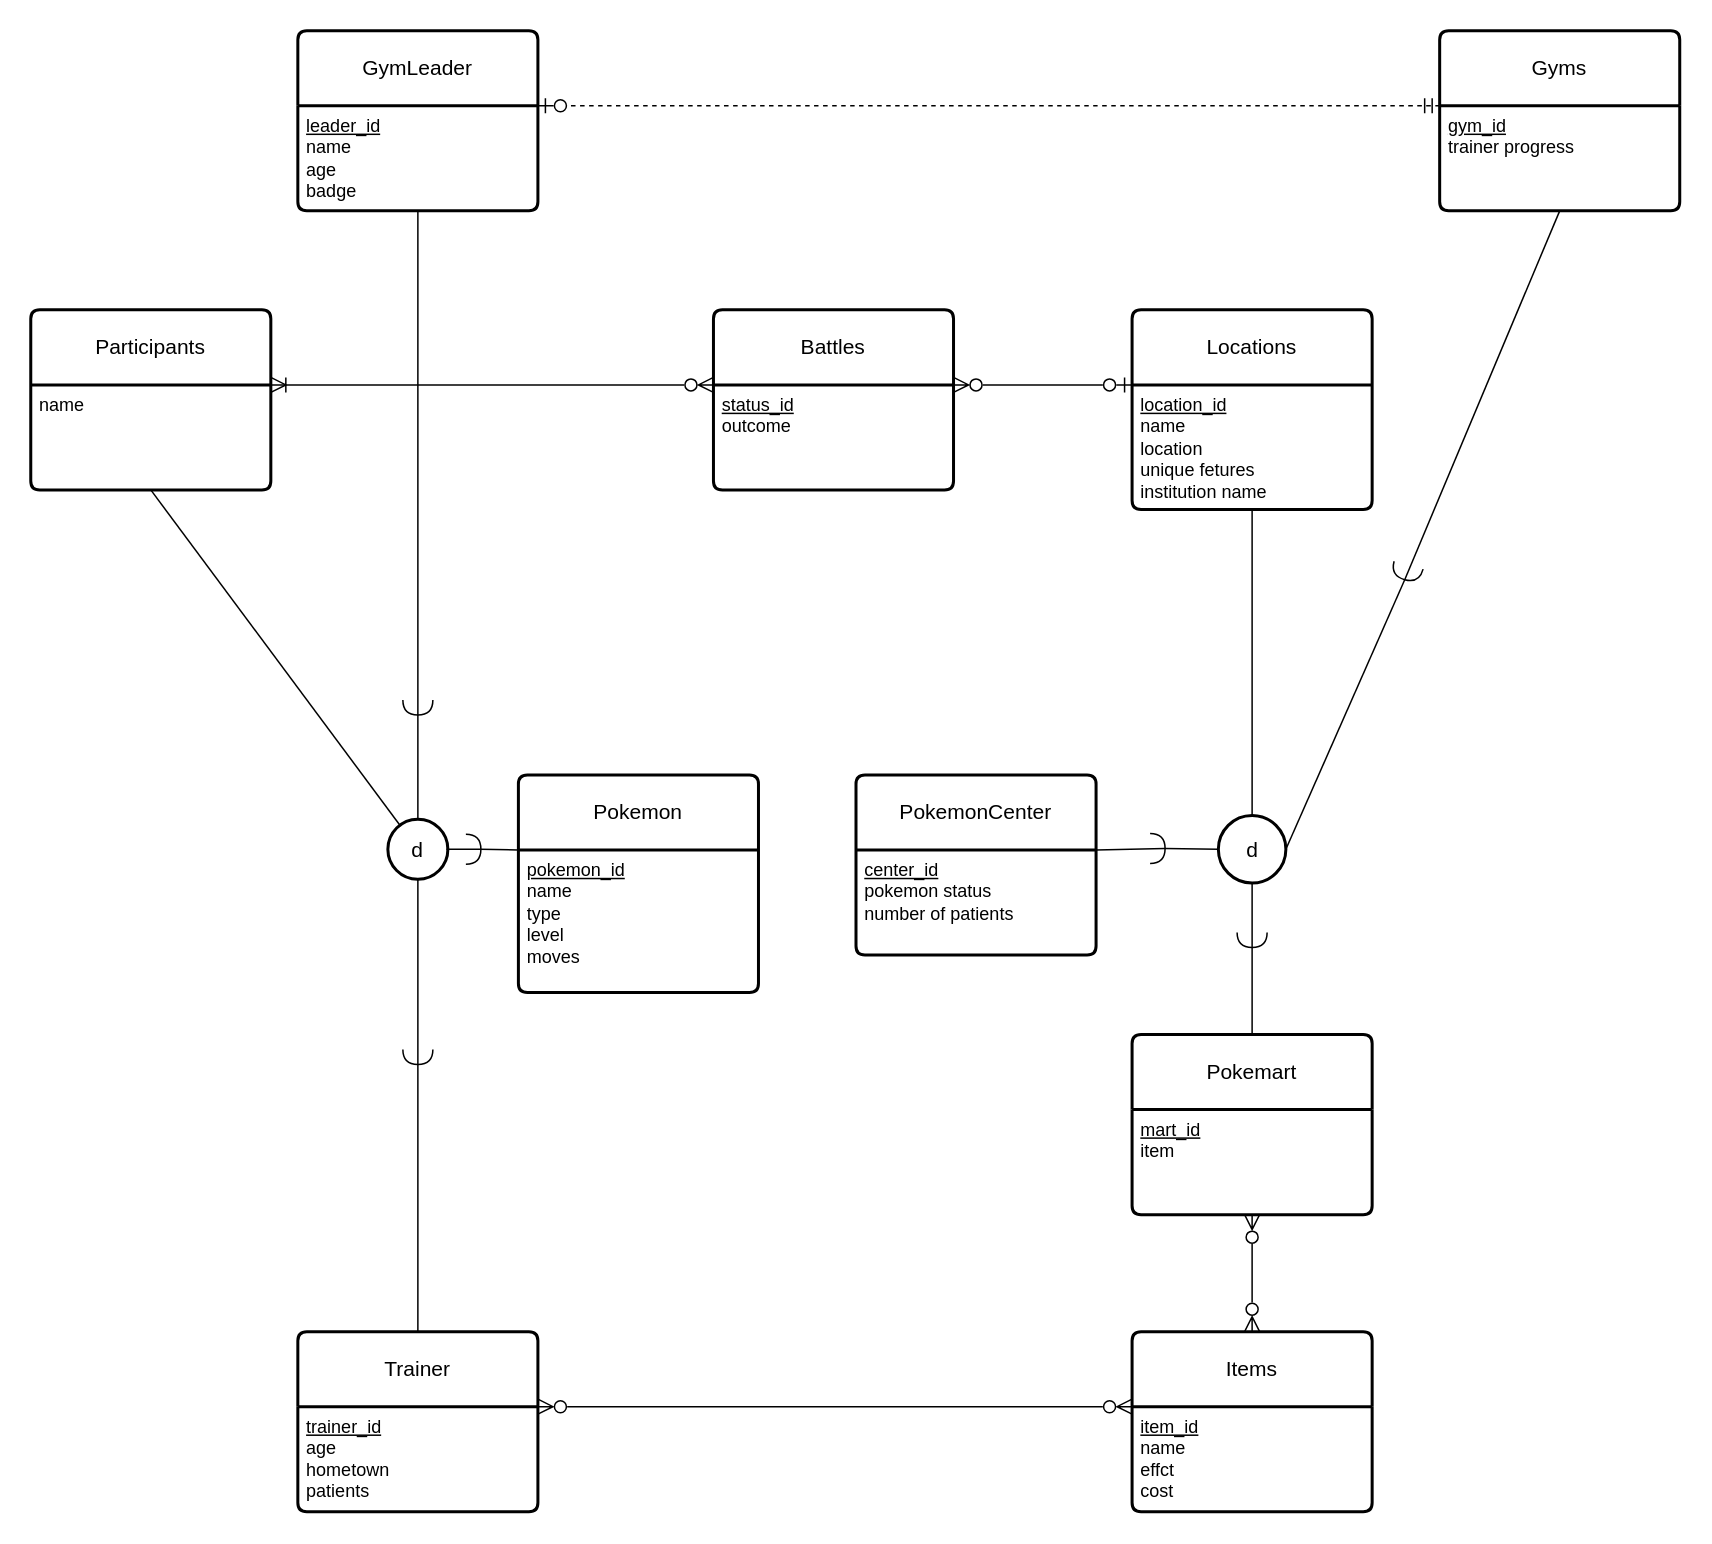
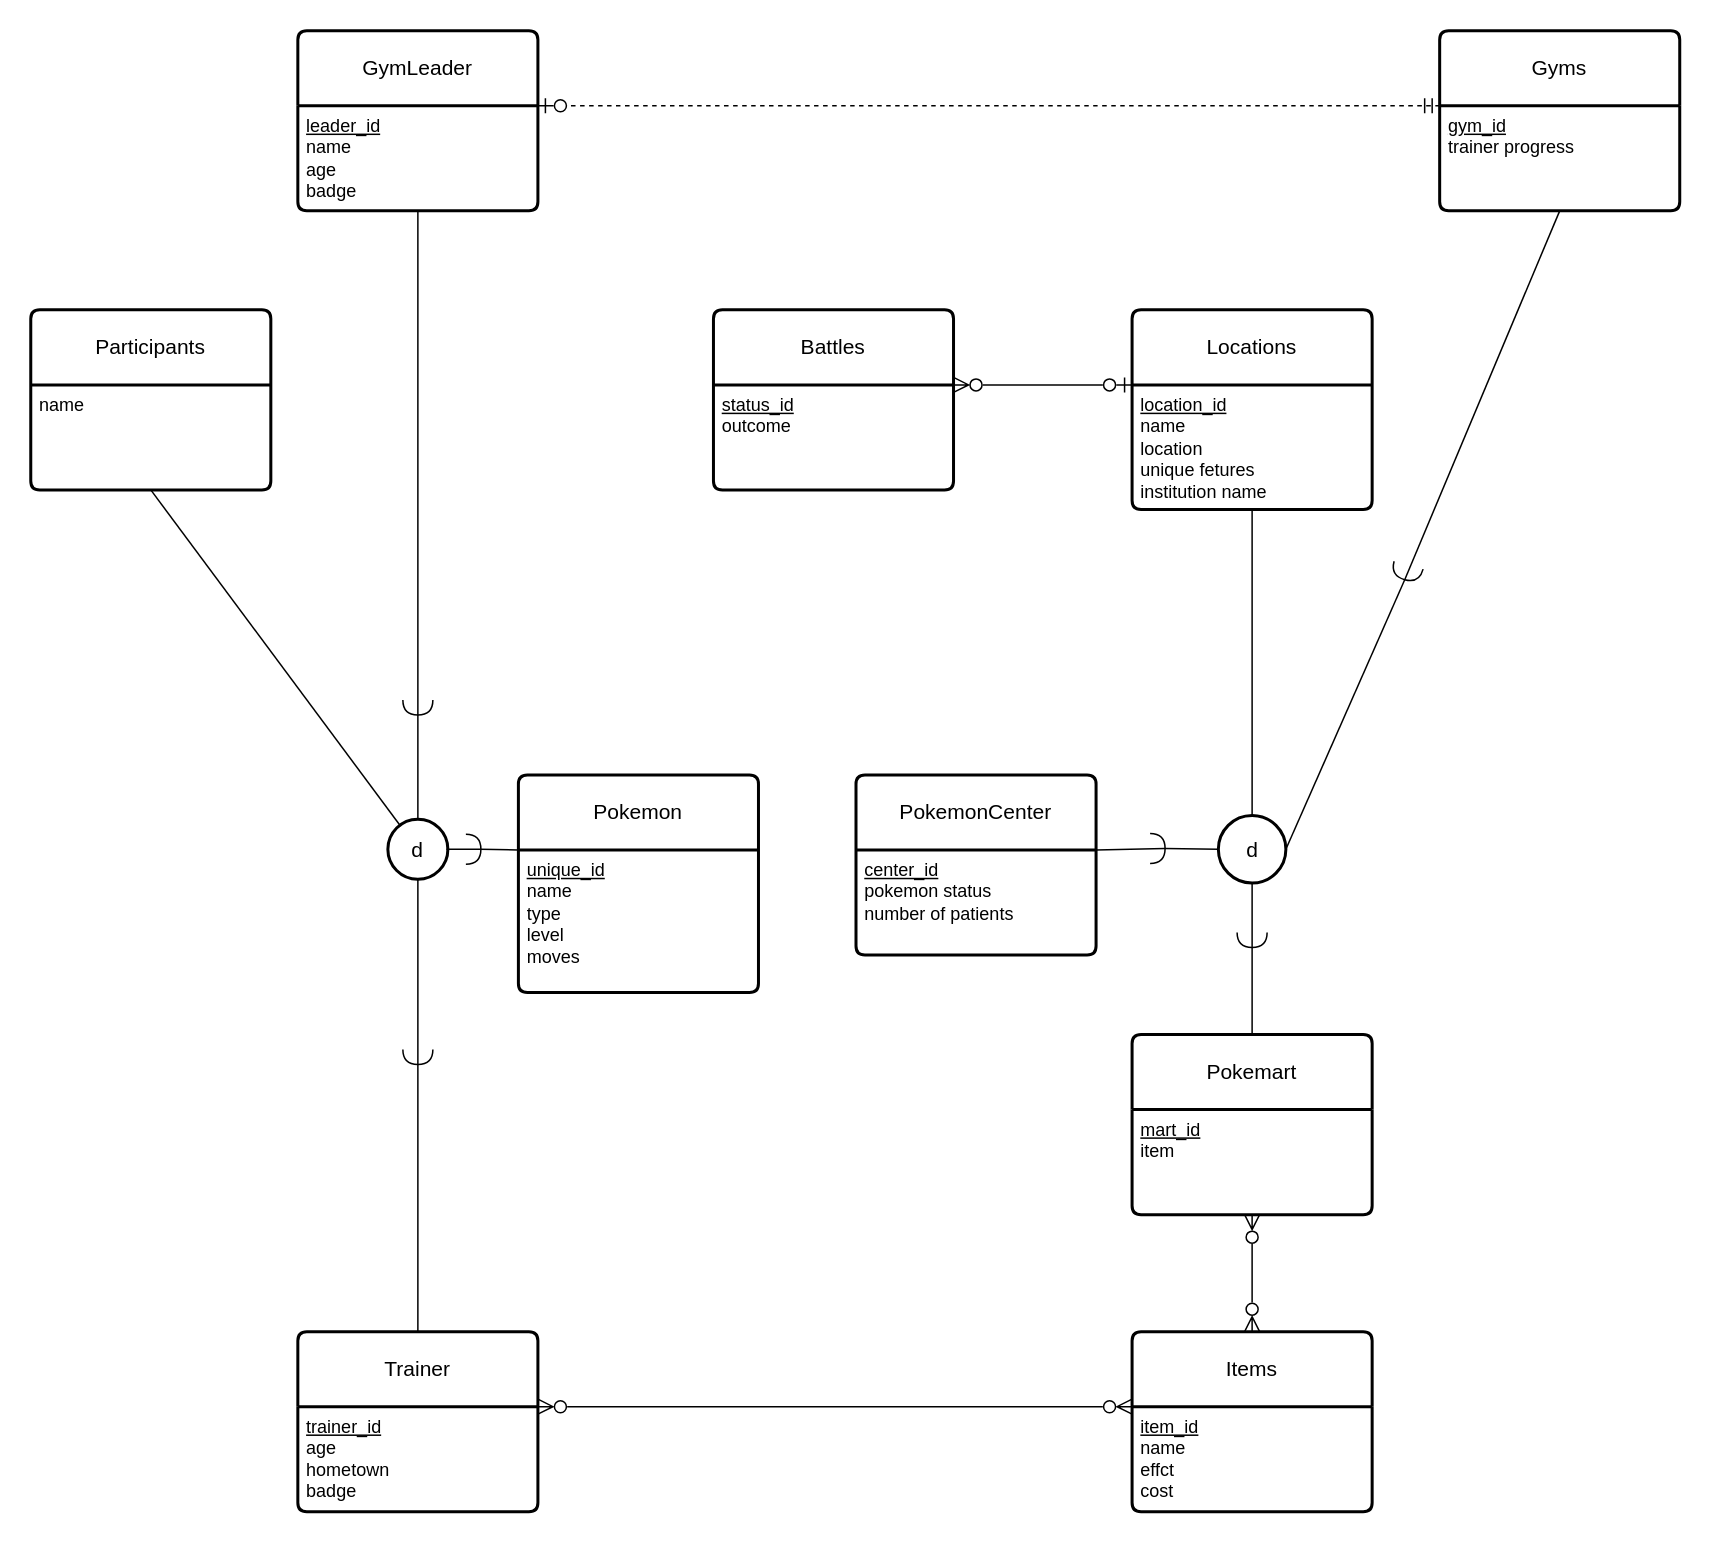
- <mxCell id="28" style="edgeStyle=none;curved=1;rounded=0;orthogonalLoop=1;jettySize=auto;html=1;exitX=0;exitY=0;exitDx=0;exitDy=0;entryX=1;entryY=0;entryDx=0;entryDy=0;fontSize=12;startSize=8;endSize=8;startArrow=ERzeroToMany;startFill=0;endArrow=ERoneToMany;endFill=0;" edge="1" parent="1" source="11" target="14"><mxGeometry relative="1" as="geometry" /></mxCell>
- <mxCell id="5" value="&lt;div&gt;&lt;u&gt;pokemon_id&lt;/u&gt;&lt;/div&gt;&lt;div&gt;name&lt;/div&gt;&lt;div&gt;type&lt;/div&gt;&lt;div&gt;level&lt;/div&gt;&lt;div&gt;moves&lt;/div&gt;" style="align=left;strokeColor=none;fillColor=none;spacingLeft=4;fontSize=12;verticalAlign=top;resizable=0;rotatable=0;part=1;html=1;" vertex="1" parent="4"><mxGeometry y="50" width="160" height="95" as="geometry" /></mxCell>
+ <mxCell id="5" value="&lt;div&gt;&lt;u&gt;unique_id&lt;/u&gt;&lt;/div&gt;&lt;div&gt;name&lt;/div&gt;&lt;div&gt;type&lt;/div&gt;&lt;div&gt;level&lt;/div&gt;&lt;div&gt;moves&lt;/div&gt;" style="align=left;strokeColor=none;fillColor=none;spacingLeft=4;fontSize=12;verticalAlign=top;resizable=0;rotatable=0;part=1;html=1;" vertex="1" parent="4"><mxGeometry y="50" width="160" height="95" as="geometry" /></mxCell>
- <mxCell id="3" value="&lt;div&gt;&lt;u&gt;trainer_id&lt;/u&gt;&lt;/div&gt;&lt;div&gt;age&lt;/div&gt;&lt;div&gt;hometown&lt;/div&gt;&lt;div&gt;patients&lt;/div&gt;" style="align=left;strokeColor=none;fillColor=none;spacingLeft=4;fontSize=12;verticalAlign=top;resizable=0;rotatable=0;part=1;html=1;" vertex="1" parent="2"><mxGeometry y="50" width="160" height="70" as="geometry" /></mxCell>
+ <mxCell id="3" value="&lt;div&gt;&lt;u&gt;trainer_id&lt;/u&gt;&lt;/div&gt;&lt;div&gt;age&lt;/div&gt;&lt;div&gt;hometown&lt;/div&gt;&lt;div&gt;badge&lt;/div&gt;" style="align=left;strokeColor=none;fillColor=none;spacingLeft=4;fontSize=12;verticalAlign=top;resizable=0;rotatable=0;part=1;html=1;" vertex="1" parent="2"><mxGeometry y="50" width="160" height="70" as="geometry" /></mxCell>
